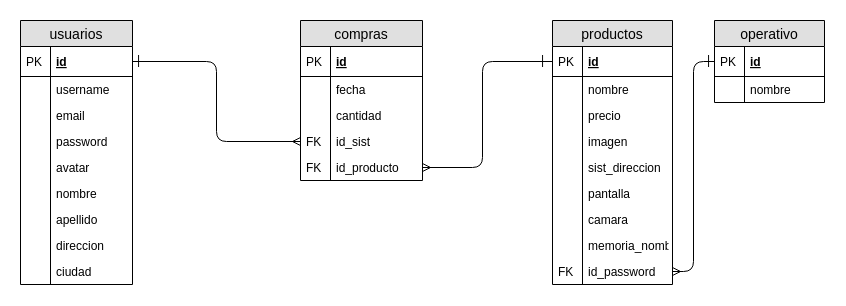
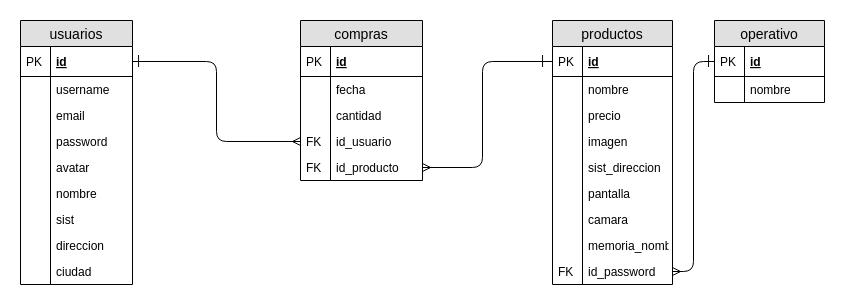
- <mxCell id="47" value="id_sist" style="shape=partialRectangle;top=0;left=0;right=0;bottom=0;align=left;verticalAlign=top;fillColor=none;spacingLeft=34;spacingRight=4;overflow=hidden;rotatable=0;points=[[0,0.5],[1,0.5]];portConstraint=eastwest;dropTarget=0;fontSize=12;" parent="40" vertex="1"><mxGeometry y="108" width="122" height="26" as="geometry" /></mxCell>
+ <mxCell id="47" value="id_usuario" style="shape=partialRectangle;top=0;left=0;right=0;bottom=0;align=left;verticalAlign=top;fillColor=none;spacingLeft=34;spacingRight=4;overflow=hidden;rotatable=0;points=[[0,0.5],[1,0.5]];portConstraint=eastwest;dropTarget=0;fontSize=12;" parent="40" vertex="1"><mxGeometry y="108" width="122" height="26" as="geometry" /></mxCell>
- <mxCell id="15" value="apellido" style="shape=partialRectangle;top=0;left=0;right=0;bottom=0;align=left;verticalAlign=top;fillColor=none;spacingLeft=34;spacingRight=4;overflow=hidden;rotatable=0;points=[[0,0.5],[1,0.5]];portConstraint=eastwest;dropTarget=0;fontSize=12;" parent="2" vertex="1"><mxGeometry y="186" width="112" height="26" as="geometry" /></mxCell>
+ <mxCell id="15" value="sist" style="shape=partialRectangle;top=0;left=0;right=0;bottom=0;align=left;verticalAlign=top;fillColor=none;spacingLeft=34;spacingRight=4;overflow=hidden;rotatable=0;points=[[0,0.5],[1,0.5]];portConstraint=eastwest;dropTarget=0;fontSize=12;" parent="2" vertex="1"><mxGeometry y="186" width="112" height="26" as="geometry" /></mxCell>
